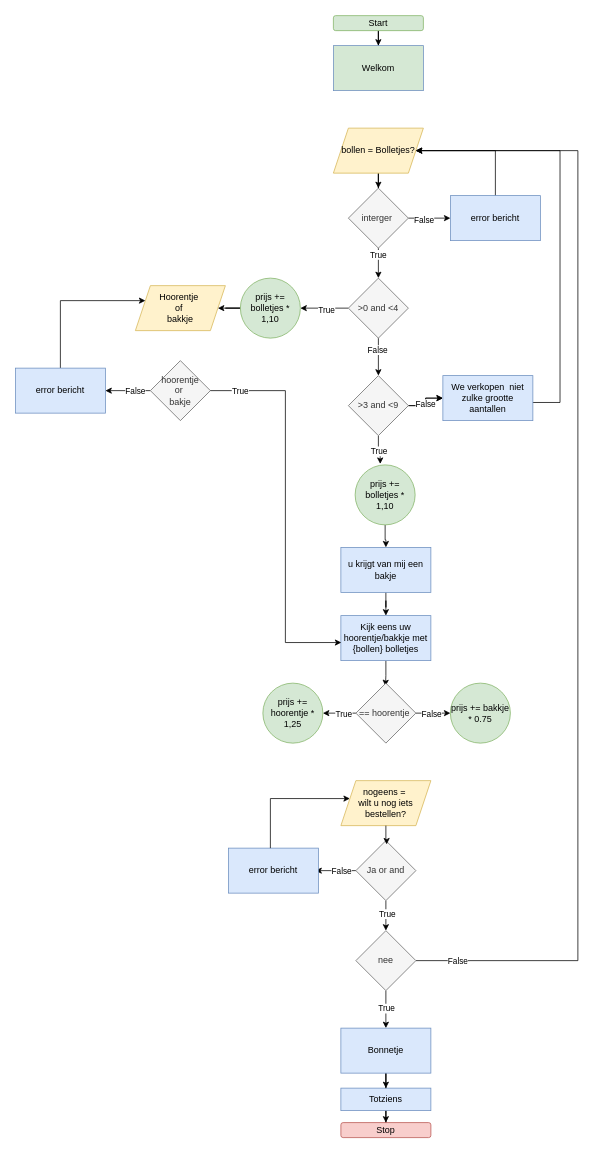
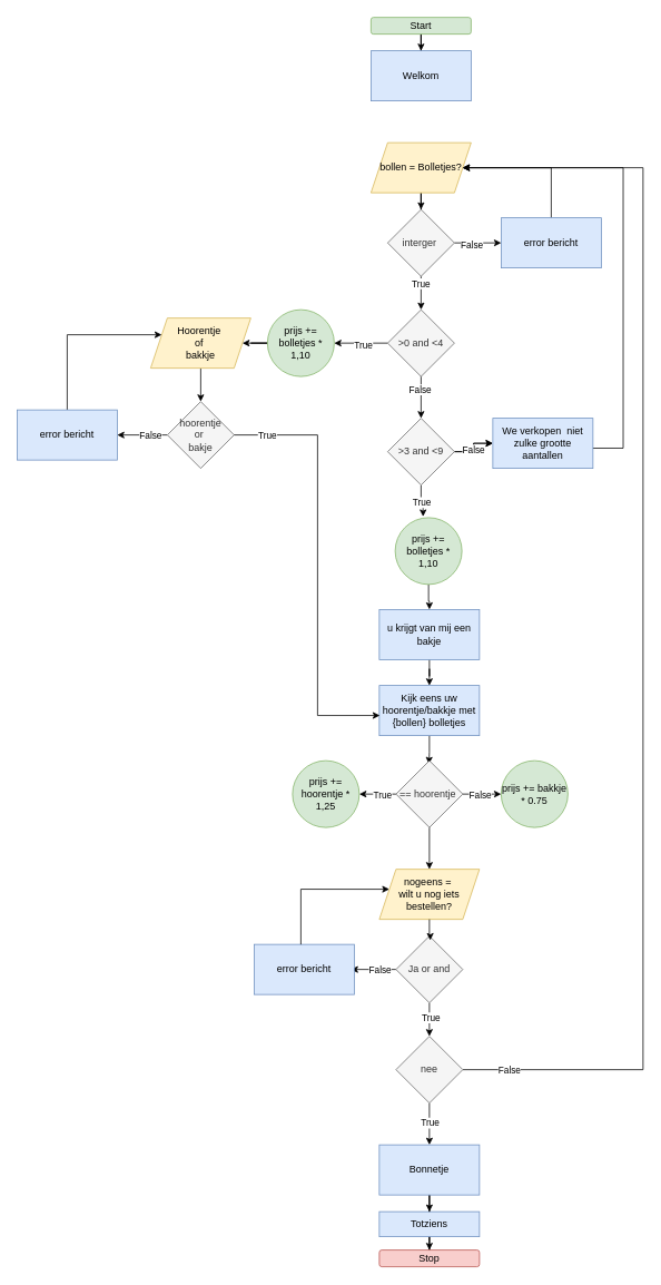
- <mxCell id="4" value="Welkom" style="rounded=0;whiteSpace=wrap;html=1;fillColor=#d5e8d4;strokeColor=#6c8ebf;" parent="1" vertex="1"><mxGeometry x="444" y="60" width="120" height="60" as="geometry" /></mxCell>
+ <mxCell id="4" value="Welkom" style="rounded=0;whiteSpace=wrap;html=1;fillColor=#dae8fc;strokeColor=#6c8ebf;" parent="1" vertex="1"><mxGeometry x="444" y="60" width="120" height="60" as="geometry" /></mxCell>
+ <mxCell id="12" style="edgeStyle=orthogonalEdgeStyle;rounded=0;orthogonalLoop=1;jettySize=auto;html=1;entryX=0.5;entryY=0;entryDx=0;entryDy=0;" parent="1" source="13" target="33" edge="1"><mxGeometry relative="1" as="geometry"><mxPoint x="240" y="480" as="targetPoint" /></mxGeometry></mxCell>
+ <mxCell id="67" style="edgeStyle=orthogonalEdgeStyle;rounded=0;orthogonalLoop=1;jettySize=auto;html=1;entryX=0.5;entryY=0;entryDx=0;entryDy=0;" edge="1" parent="1" source="68" target="40"><mxGeometry relative="1" as="geometry" /></mxCell>
